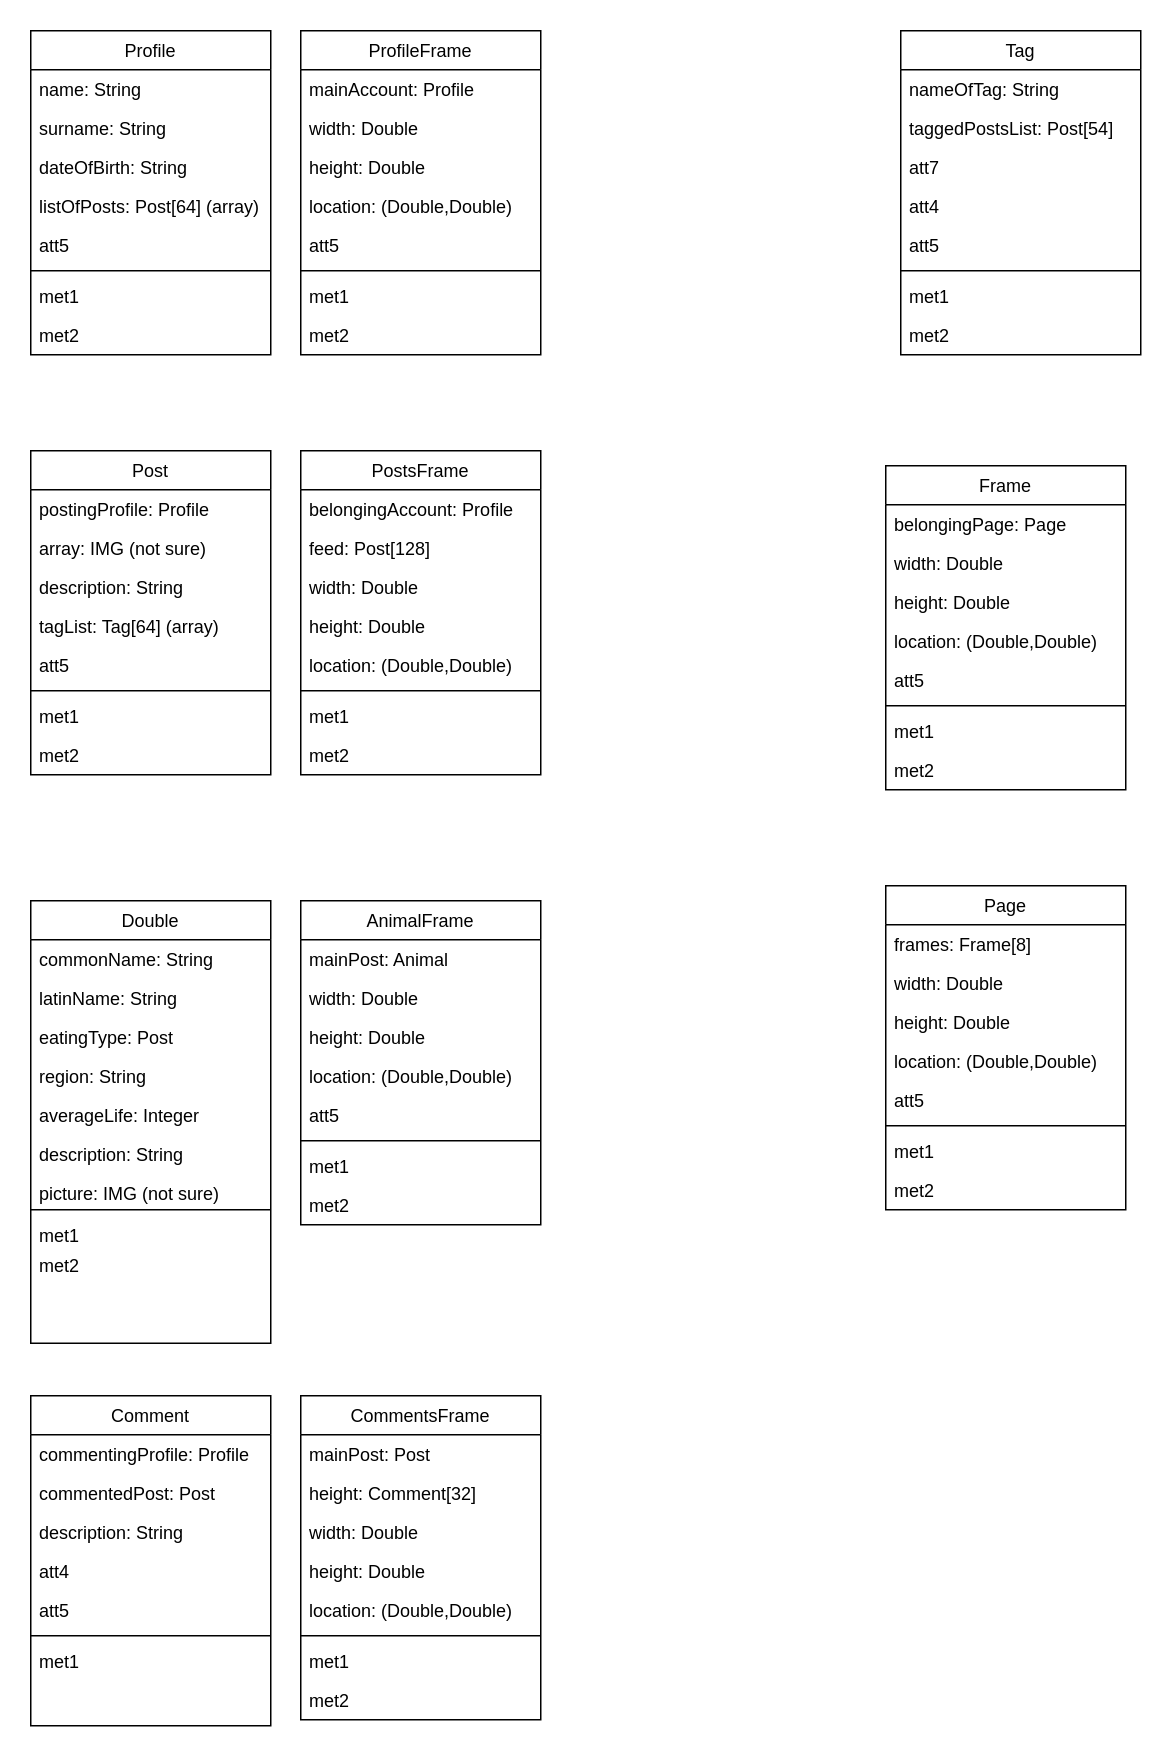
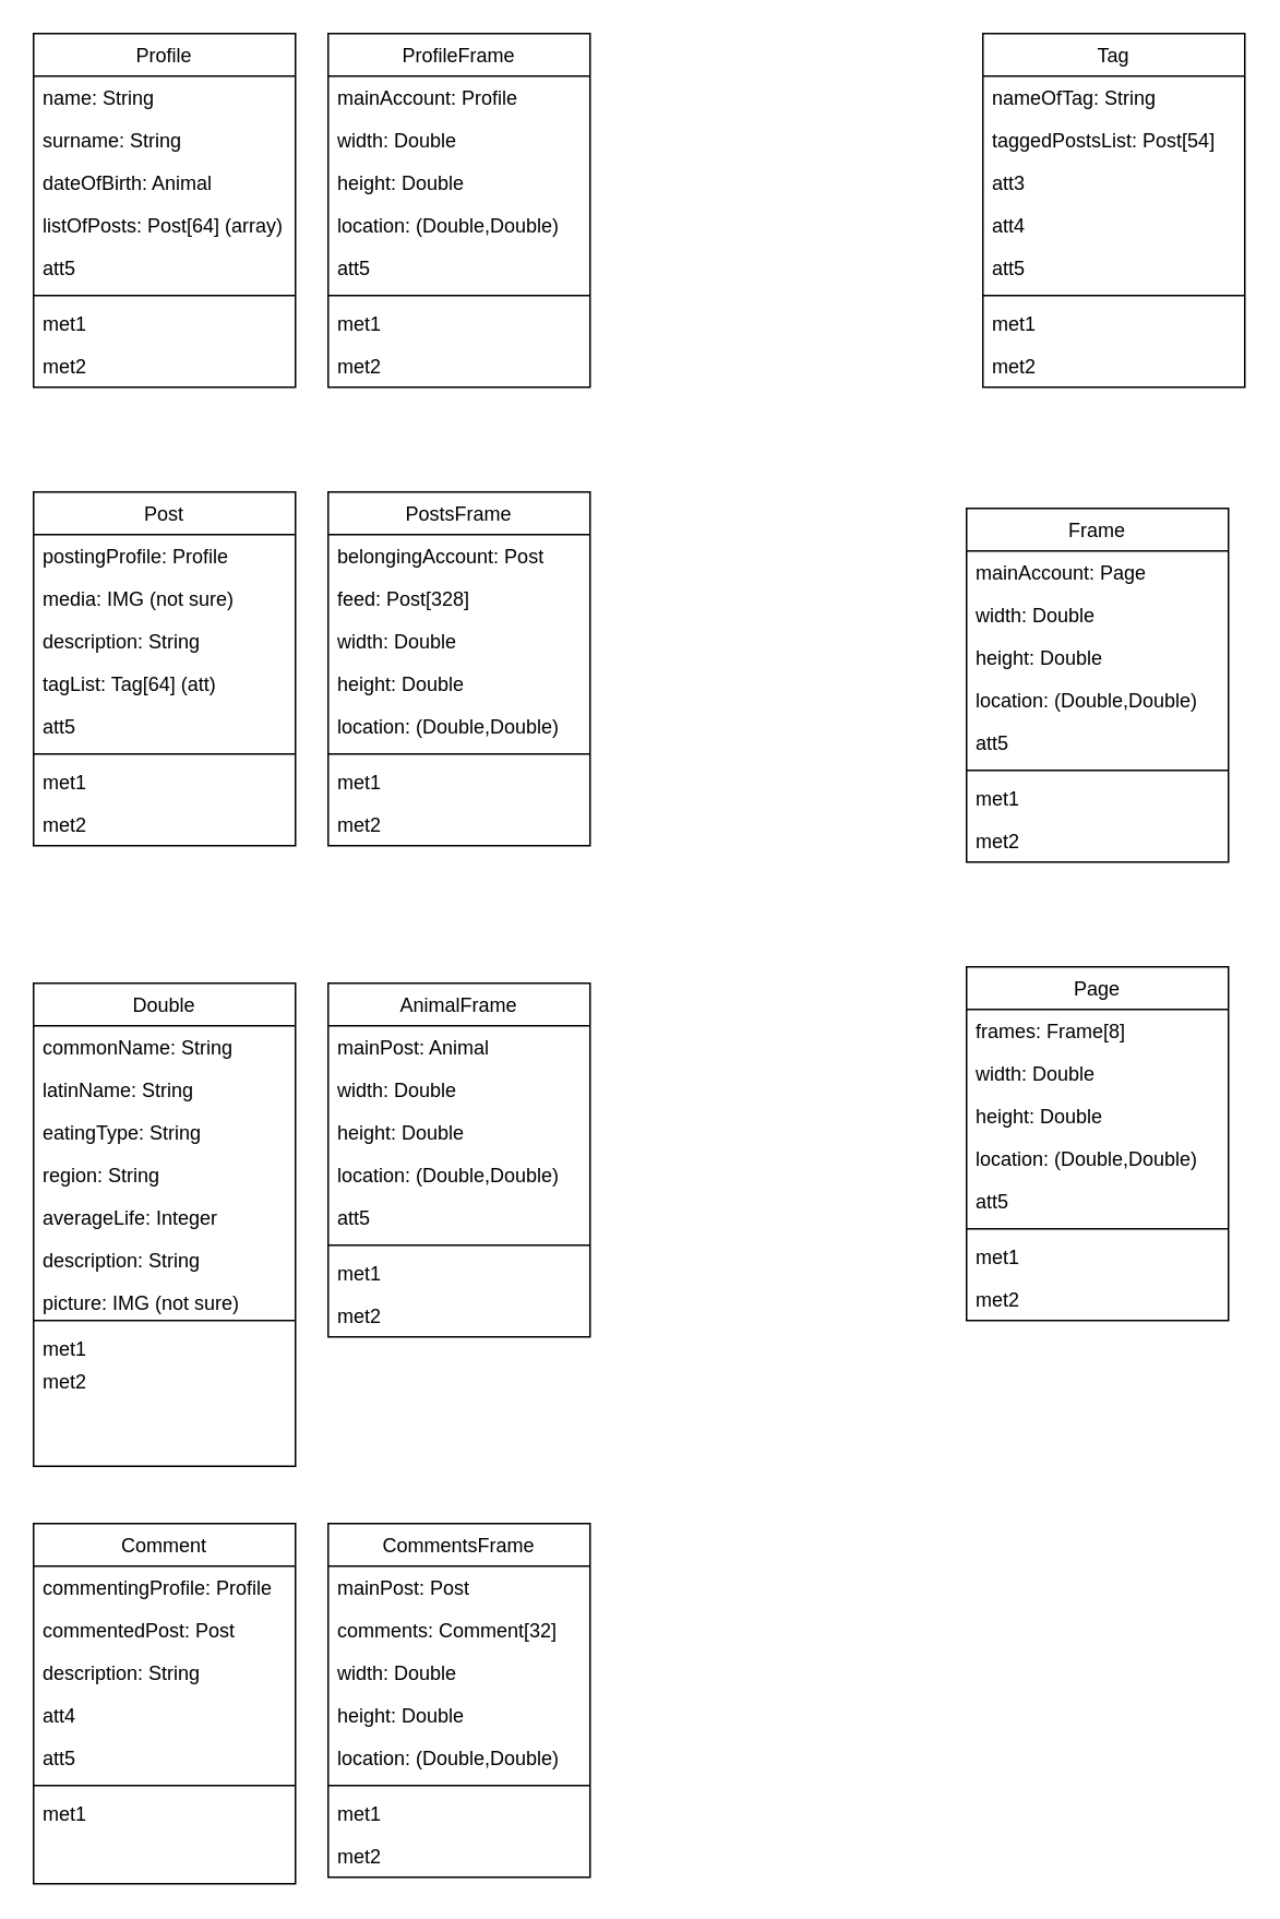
- <mxCell id="14" value="dateOfBirth: String" style="text;align=left;verticalAlign=top;spacingLeft=4;spacingRight=4;overflow=hidden;rotatable=0;points=[[0,0.5],[1,0.5]];portConstraint=eastwest;rounded=0;shadow=0;html=0;" parent="11" vertex="1"><mxGeometry y="78" width="160" height="26" as="geometry" /></mxCell>
+ <mxCell id="14" value="dateOfBirth: Animal" style="text;align=left;verticalAlign=top;spacingLeft=4;spacingRight=4;overflow=hidden;rotatable=0;points=[[0,0.5],[1,0.5]];portConstraint=eastwest;rounded=0;shadow=0;html=0;" parent="11" vertex="1"><mxGeometry y="78" width="160" height="26" as="geometry" /></mxCell>
- <mxCell id="23" value="att7" style="text;align=left;verticalAlign=top;spacingLeft=4;spacingRight=4;overflow=hidden;rotatable=0;points=[[0,0.5],[1,0.5]];portConstraint=eastwest;rounded=0;shadow=0;html=0;" parent="20" vertex="1"><mxGeometry y="78" width="160" height="26" as="geometry" /></mxCell>
+ <mxCell id="23" value="att3" style="text;align=left;verticalAlign=top;spacingLeft=4;spacingRight=4;overflow=hidden;rotatable=0;points=[[0,0.5],[1,0.5]];portConstraint=eastwest;rounded=0;shadow=0;html=0;" parent="20" vertex="1"><mxGeometry y="78" width="160" height="26" as="geometry" /></mxCell>
- <mxCell id="38" value="belongingAccount: Profile" style="text;align=left;verticalAlign=top;spacingLeft=4;spacingRight=4;overflow=hidden;rotatable=0;points=[[0,0.5],[1,0.5]];portConstraint=eastwest;" vertex="1" parent="37"><mxGeometry y="26" width="160" height="26" as="geometry" /></mxCell>
+ <mxCell id="38" value="belongingAccount: Post" style="text;align=left;verticalAlign=top;spacingLeft=4;spacingRight=4;overflow=hidden;rotatable=0;points=[[0,0.5],[1,0.5]];portConstraint=eastwest;" vertex="1" parent="37"><mxGeometry y="26" width="160" height="26" as="geometry" /></mxCell>
- <mxCell id="85" value="belongingPage: Page" style="text;align=left;verticalAlign=top;spacingLeft=4;spacingRight=4;overflow=hidden;rotatable=0;points=[[0,0.5],[1,0.5]];portConstraint=eastwest;" vertex="1" parent="84"><mxGeometry y="26" width="160" height="26" as="geometry" /></mxCell>
+ <mxCell id="85" value="mainAccount: Page" style="text;align=left;verticalAlign=top;spacingLeft=4;spacingRight=4;overflow=hidden;rotatable=0;points=[[0,0.5],[1,0.5]];portConstraint=eastwest;" vertex="1" parent="84"><mxGeometry y="26" width="160" height="26" as="geometry" /></mxCell>
- <mxCell id="4" value="array: IMG (not sure)" style="text;align=left;verticalAlign=top;spacingLeft=4;spacingRight=4;overflow=hidden;rotatable=0;points=[[0,0.5],[1,0.5]];portConstraint=eastwest;rounded=0;shadow=0;html=0;" parent="2" vertex="1"><mxGeometry y="52" width="160" height="26" as="geometry" /></mxCell>
+ <mxCell id="4" value="media: IMG (not sure)" style="text;align=left;verticalAlign=top;spacingLeft=4;spacingRight=4;overflow=hidden;rotatable=0;points=[[0,0.5],[1,0.5]];portConstraint=eastwest;rounded=0;shadow=0;html=0;" parent="2" vertex="1"><mxGeometry y="52" width="160" height="26" as="geometry" /></mxCell>
- <mxCell id="39" value="feed: Post[128]" style="text;align=left;verticalAlign=top;spacingLeft=4;spacingRight=4;overflow=hidden;rotatable=0;points=[[0,0.5],[1,0.5]];portConstraint=eastwest;rounded=0;shadow=0;html=0;" vertex="1" parent="37"><mxGeometry y="52" width="160" height="26" as="geometry" /></mxCell>
+ <mxCell id="39" value="feed: Post[328]" style="text;align=left;verticalAlign=top;spacingLeft=4;spacingRight=4;overflow=hidden;rotatable=0;points=[[0,0.5],[1,0.5]];portConstraint=eastwest;rounded=0;shadow=0;html=0;" vertex="1" parent="37"><mxGeometry y="52" width="160" height="26" as="geometry" /></mxCell>
- <mxCell id="6" value="tagList: Tag[64] (array)" style="text;align=left;verticalAlign=top;spacingLeft=4;spacingRight=4;overflow=hidden;rotatable=0;points=[[0,0.5],[1,0.5]];portConstraint=eastwest;rounded=0;shadow=0;html=0;" parent="2" vertex="1"><mxGeometry y="104" width="160" height="26" as="geometry" /></mxCell>
+ <mxCell id="6" value="tagList: Tag[64] (att)" style="text;align=left;verticalAlign=top;spacingLeft=4;spacingRight=4;overflow=hidden;rotatable=0;points=[[0,0.5],[1,0.5]];portConstraint=eastwest;rounded=0;shadow=0;html=0;" parent="2" vertex="1"><mxGeometry y="104" width="160" height="26" as="geometry" /></mxCell>
- <mxCell id="58" value="eatingType: Post" style="text;align=left;verticalAlign=top;spacingLeft=4;spacingRight=4;overflow=hidden;rotatable=0;points=[[0,0.5],[1,0.5]];portConstraint=eastwest;rounded=0;shadow=0;html=0;" vertex="1" parent="55"><mxGeometry y="78" width="160" height="26" as="geometry" /></mxCell>
+ <mxCell id="58" value="eatingType: String" style="text;align=left;verticalAlign=top;spacingLeft=4;spacingRight=4;overflow=hidden;rotatable=0;points=[[0,0.5],[1,0.5]];portConstraint=eastwest;rounded=0;shadow=0;html=0;" vertex="1" parent="55"><mxGeometry y="78" width="160" height="26" as="geometry" /></mxCell>
- <mxCell id="48" value="height: Comment[32]" style="text;align=left;verticalAlign=top;spacingLeft=4;spacingRight=4;overflow=hidden;rotatable=0;points=[[0,0.5],[1,0.5]];portConstraint=eastwest;rounded=0;shadow=0;html=0;" vertex="1" parent="46"><mxGeometry y="52" width="160" height="26" as="geometry" /></mxCell>
+ <mxCell id="48" value="comments: Comment[32]" style="text;align=left;verticalAlign=top;spacingLeft=4;spacingRight=4;overflow=hidden;rotatable=0;points=[[0,0.5],[1,0.5]];portConstraint=eastwest;rounded=0;shadow=0;html=0;" vertex="1" parent="46"><mxGeometry y="52" width="160" height="26" as="geometry" /></mxCell>
